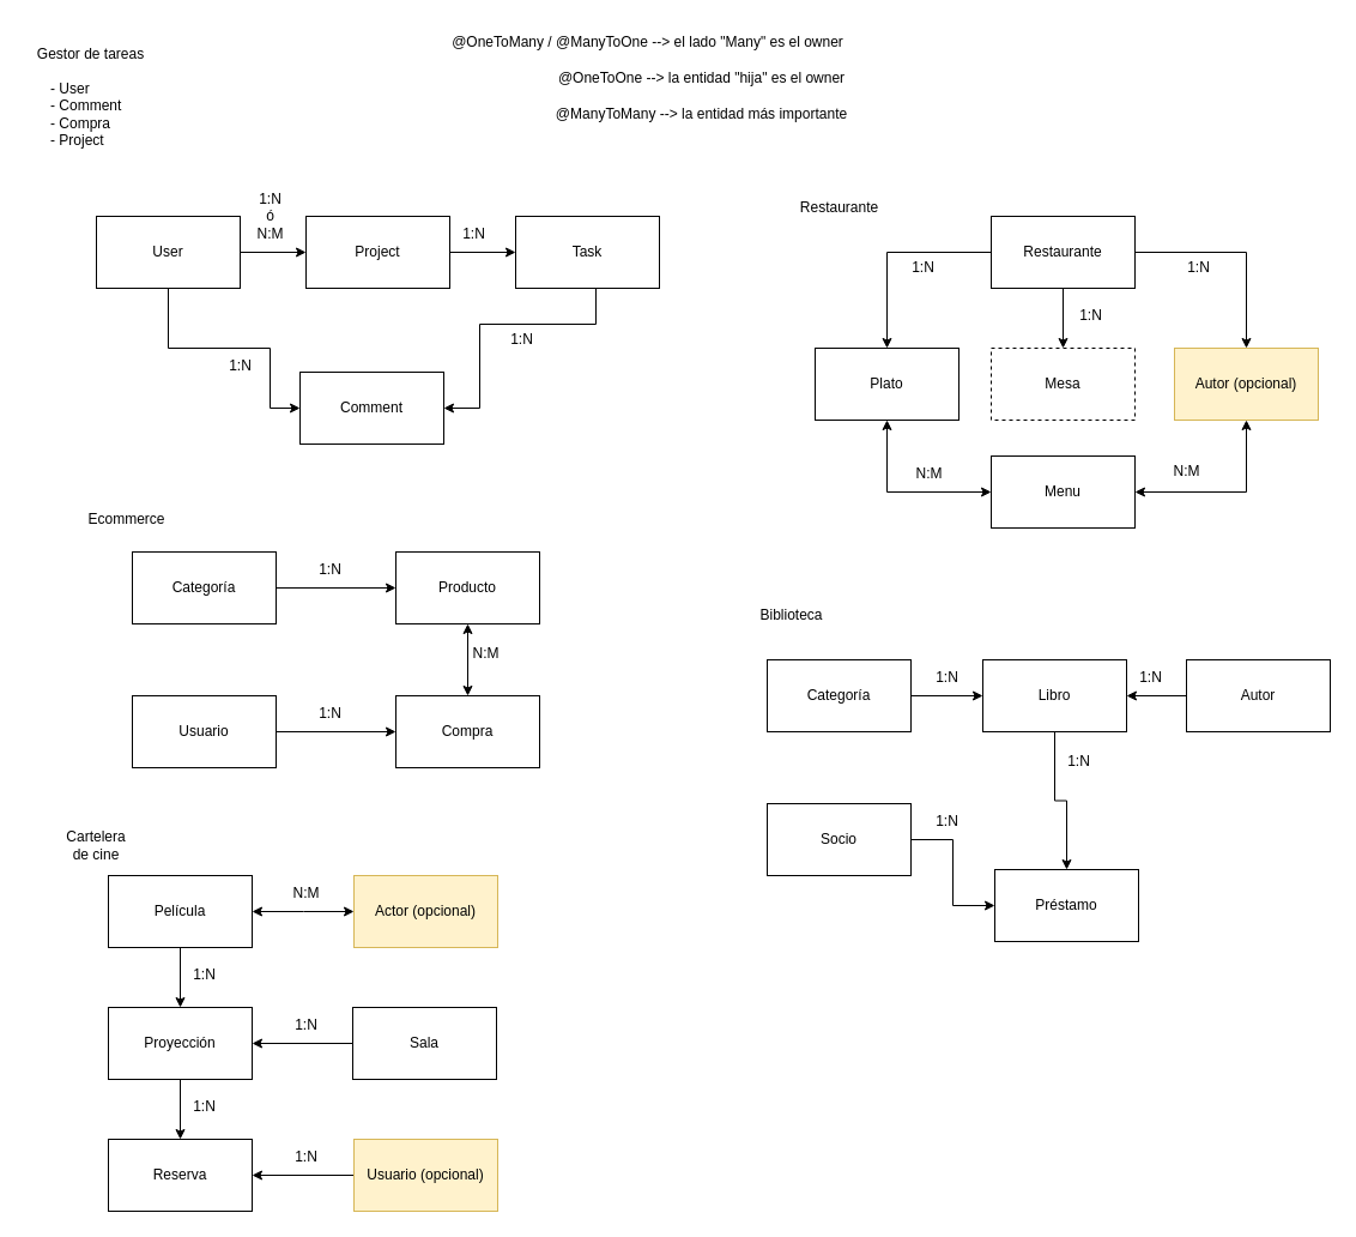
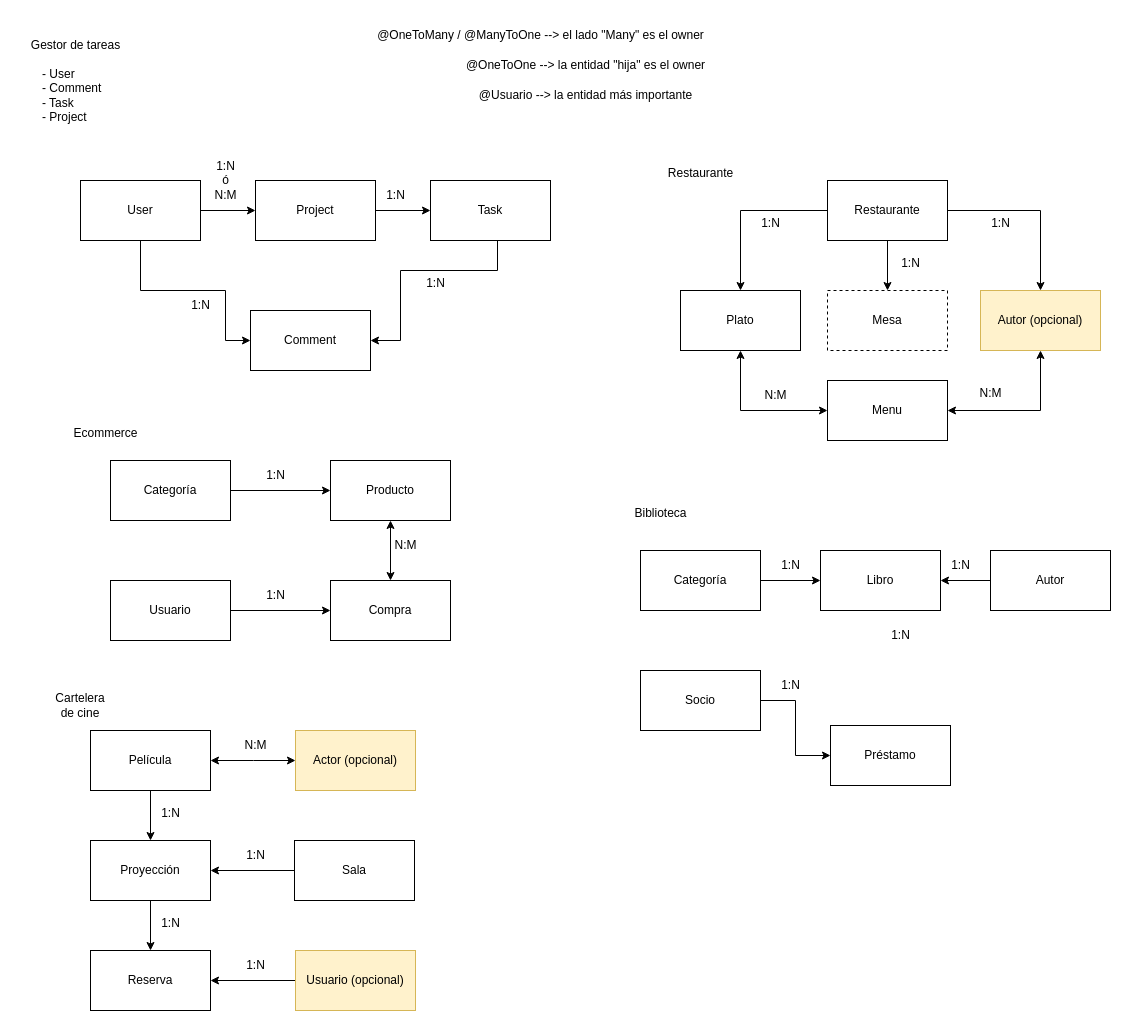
- <mxCell id="3" value="&lt;div align=&quot;left&quot;&gt;- User&lt;/div&gt;&lt;div align=&quot;left&quot;&gt;- Comment&lt;/div&gt;&lt;div align=&quot;left&quot;&gt;- Compra&lt;/div&gt;&lt;div align=&quot;left&quot;&gt;- Project&lt;/div&gt;" style="text;html=1;align=left;verticalAlign=middle;resizable=0;points=[];autosize=1;strokeColor=none;fillColor=none;" vertex="1" parent="1"><mxGeometry x="40" y="60" width="80" height="70" as="geometry" /></mxCell>
+ <mxCell id="3" value="&lt;div align=&quot;left&quot;&gt;- User&lt;/div&gt;&lt;div align=&quot;left&quot;&gt;- Comment&lt;/div&gt;&lt;div align=&quot;left&quot;&gt;- Task&lt;/div&gt;&lt;div align=&quot;left&quot;&gt;- Project&lt;/div&gt;" style="text;html=1;align=left;verticalAlign=middle;resizable=0;points=[];autosize=1;strokeColor=none;fillColor=none;" vertex="1" parent="1"><mxGeometry x="40" y="60" width="80" height="70" as="geometry" /></mxCell>
- <mxCell id="6" value="&lt;div&gt;@ManyToMany --&amp;gt; la entidad más importante&lt;/div&gt;" style="text;html=1;align=center;verticalAlign=middle;resizable=0;points=[];autosize=1;strokeColor=none;fillColor=none;" vertex="1" parent="1"><mxGeometry x="450" y="80" width="270" height="30" as="geometry" /></mxCell>
+ <mxCell id="6" value="&lt;div&gt;@Usuario --&amp;gt; la entidad más importante&lt;/div&gt;" style="text;html=1;align=center;verticalAlign=middle;resizable=0;points=[];autosize=1;strokeColor=none;fillColor=none;" vertex="1" parent="1"><mxGeometry x="450" y="80" width="270" height="30" as="geometry" /></mxCell>
- <mxCell id="64" style="edgeStyle=orthogonalEdgeStyle;rounded=0;orthogonalLoop=1;jettySize=auto;html=1;entryX=0.5;entryY=0;entryDx=0;entryDy=0;" edge="1" parent="1" source="65" target="72"><mxGeometry relative="1" as="geometry" /></mxCell>
